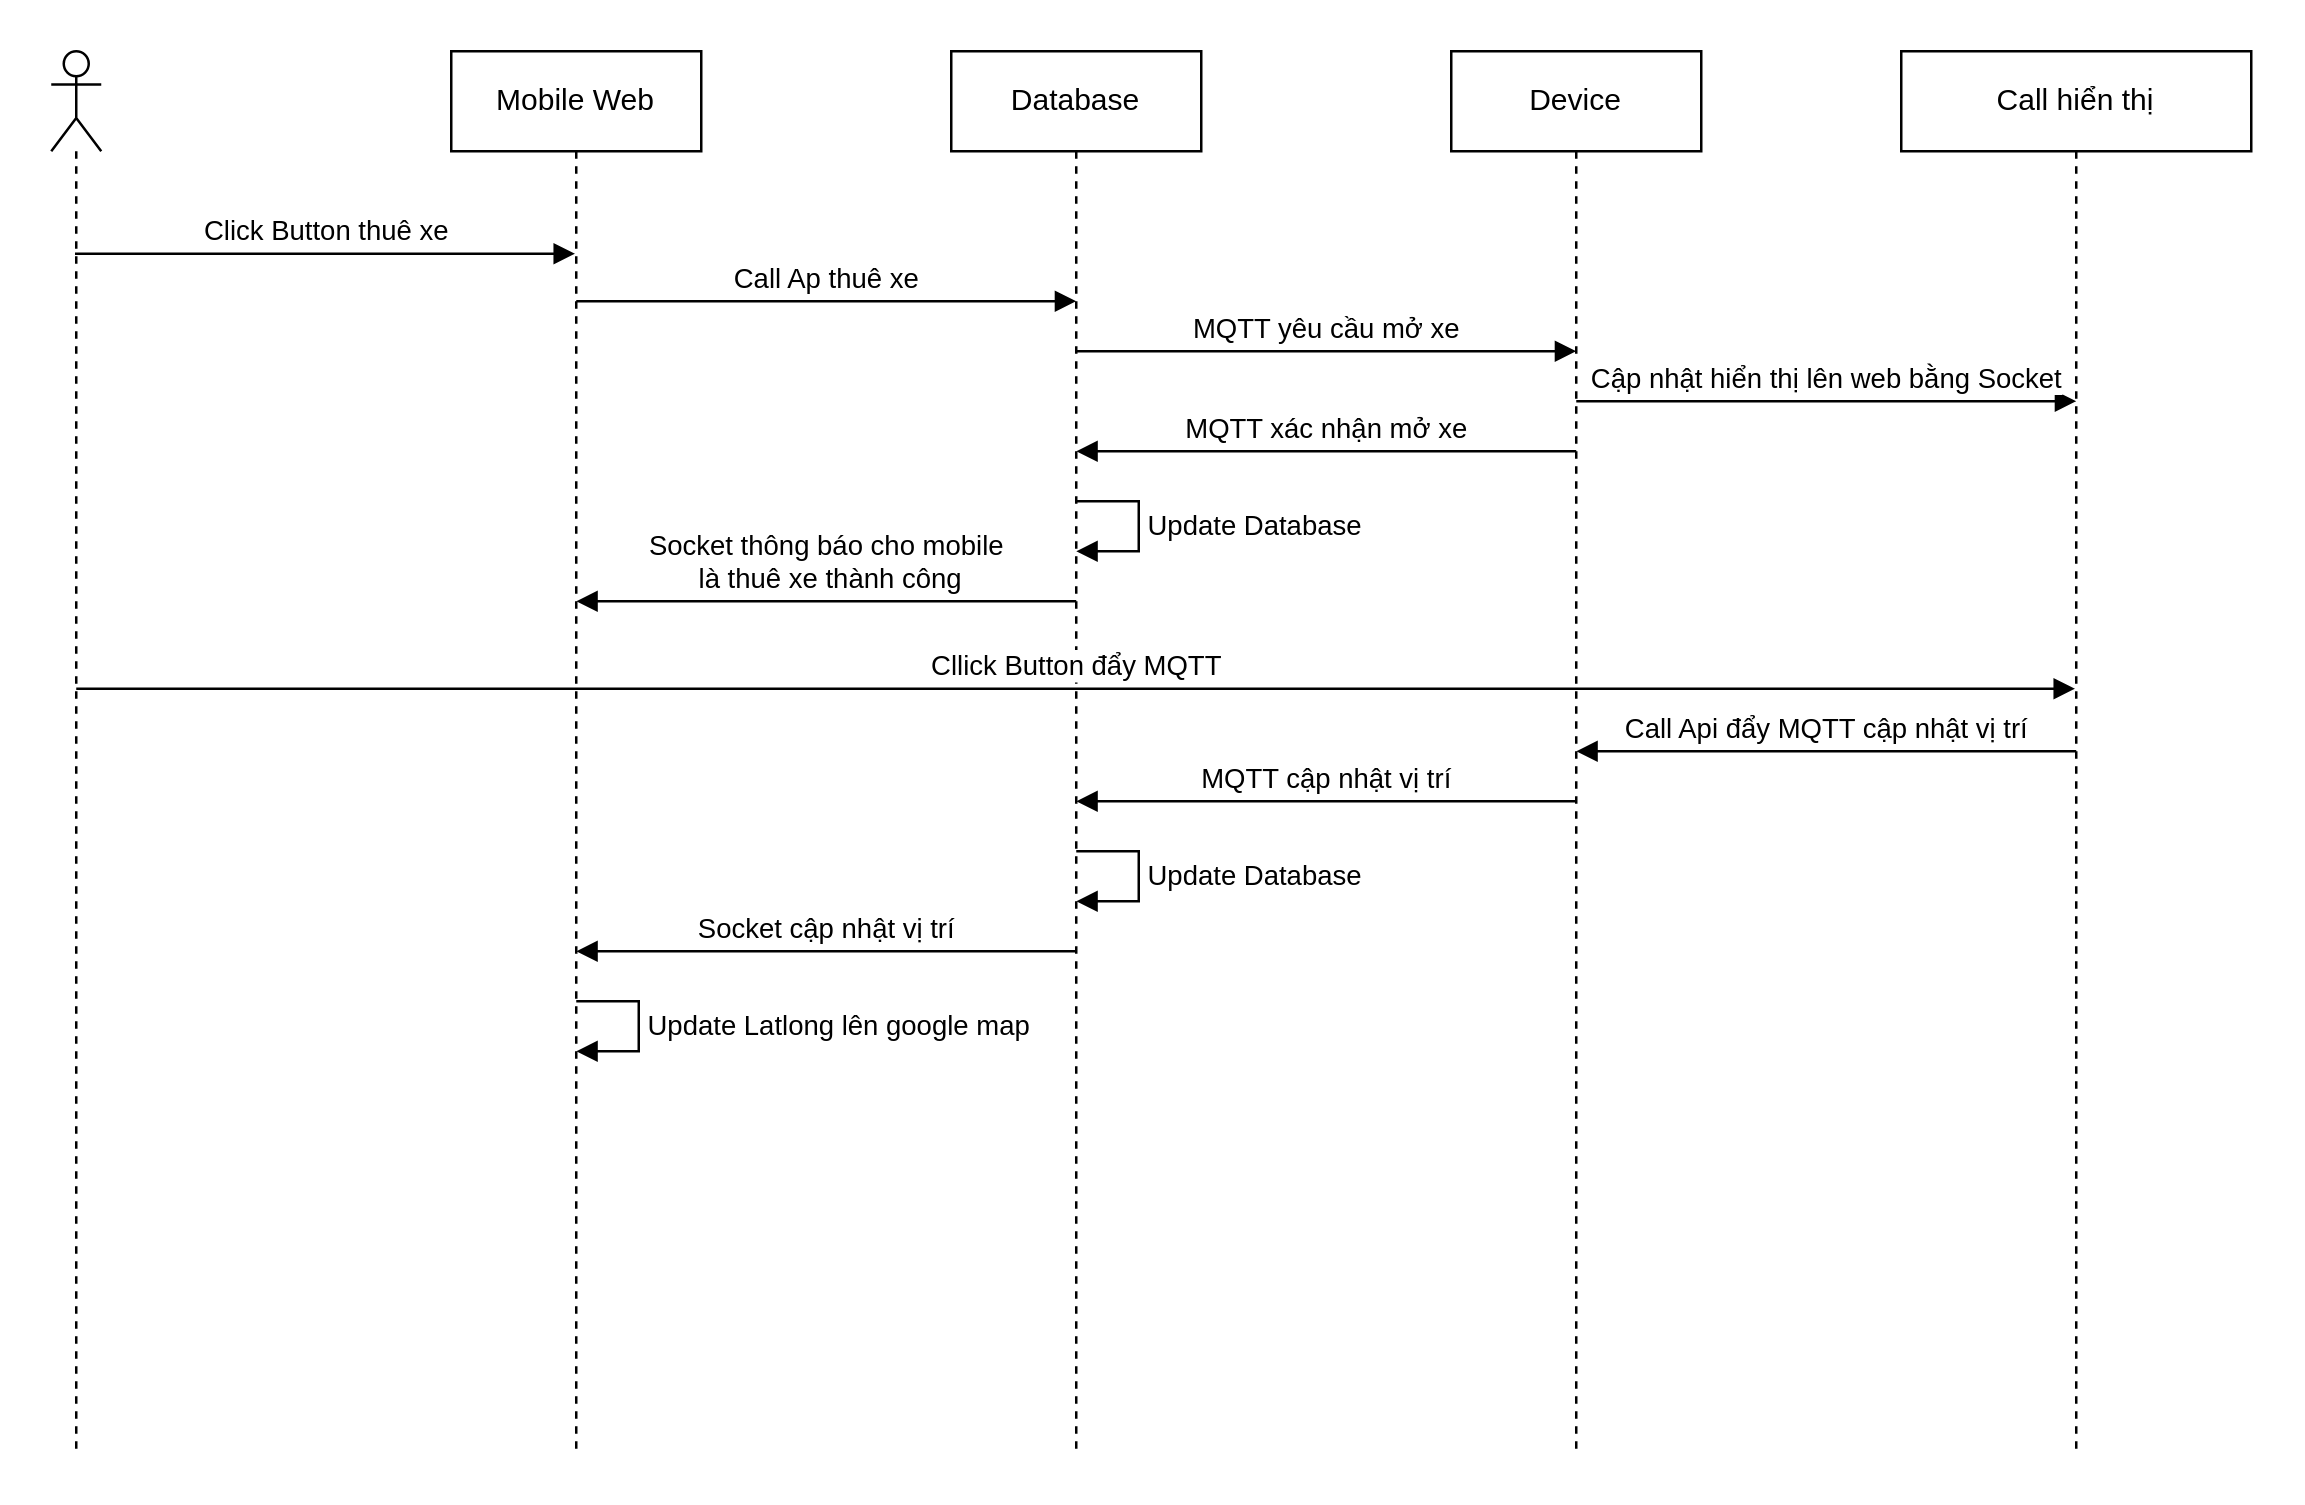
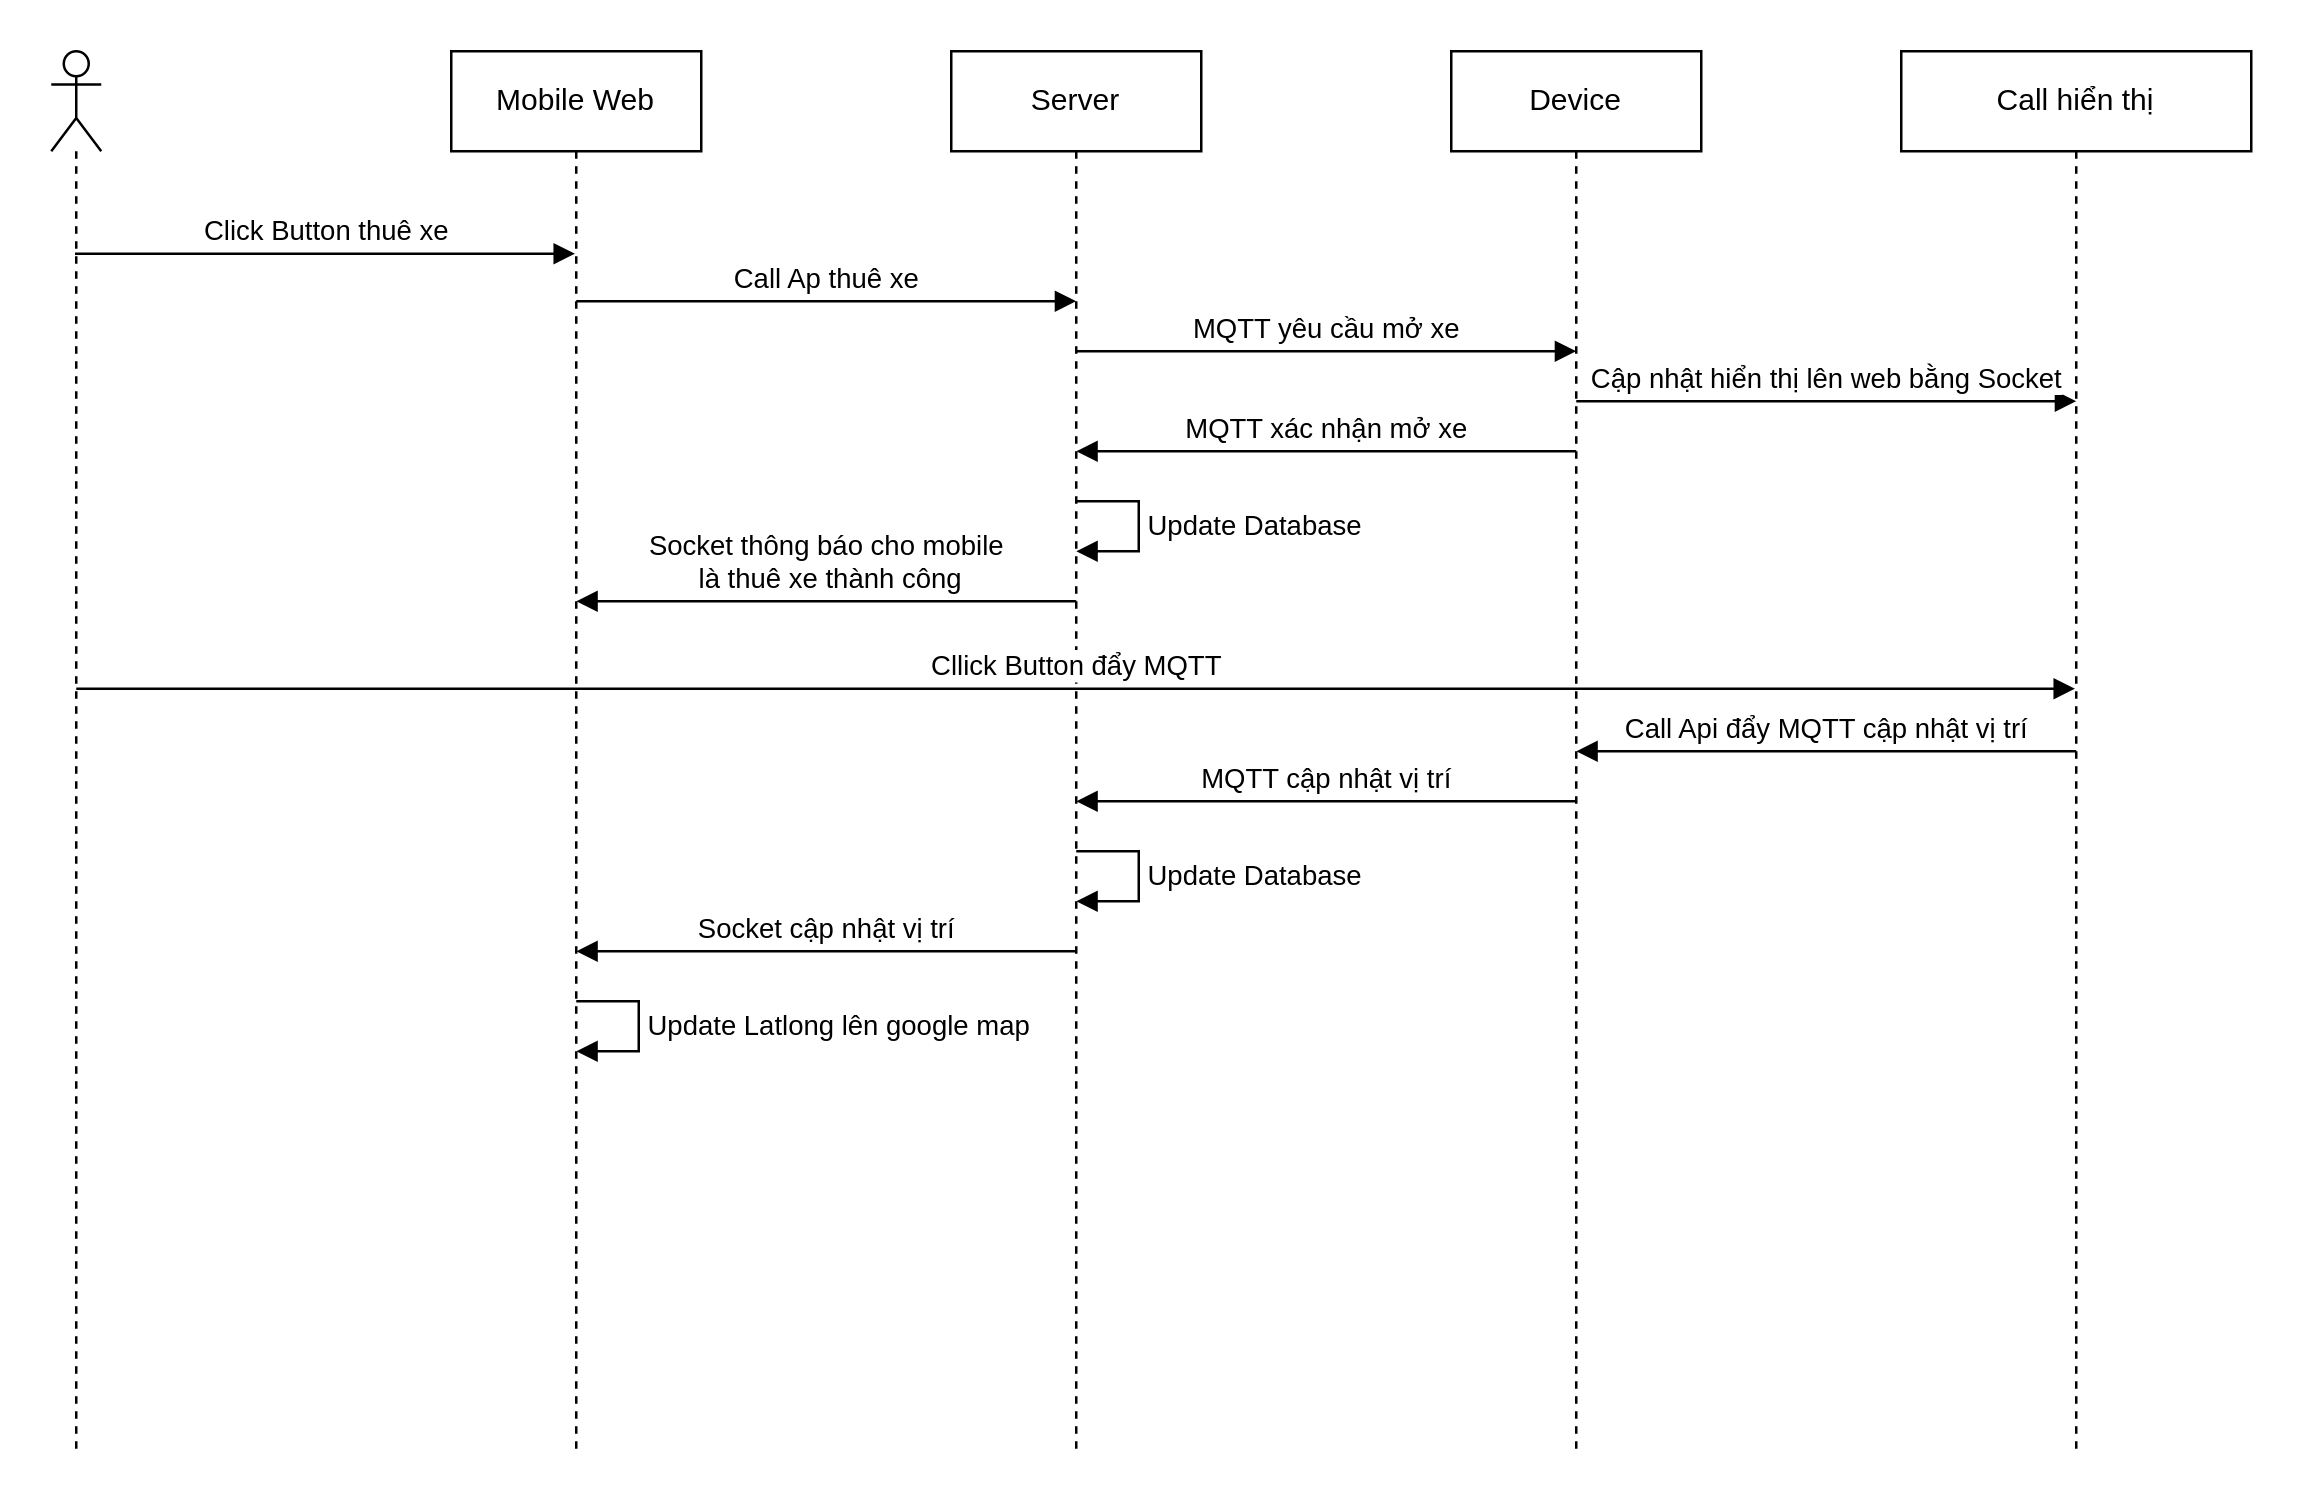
- <mxCell id="4" value="Database" style="shape=umlLifeline;perimeter=lifelinePerimeter;whiteSpace=wrap;html=1;container=1;collapsible=0;recursiveResize=0;outlineConnect=0;" vertex="1" parent="1"><mxGeometry x="380" y="20" width="100" height="560" as="geometry" /></mxCell>
+ <mxCell id="4" value="Server" style="shape=umlLifeline;perimeter=lifelinePerimeter;whiteSpace=wrap;html=1;container=1;collapsible=0;recursiveResize=0;outlineConnect=0;" vertex="1" parent="1"><mxGeometry x="380" y="20" width="100" height="560" as="geometry" /></mxCell>
